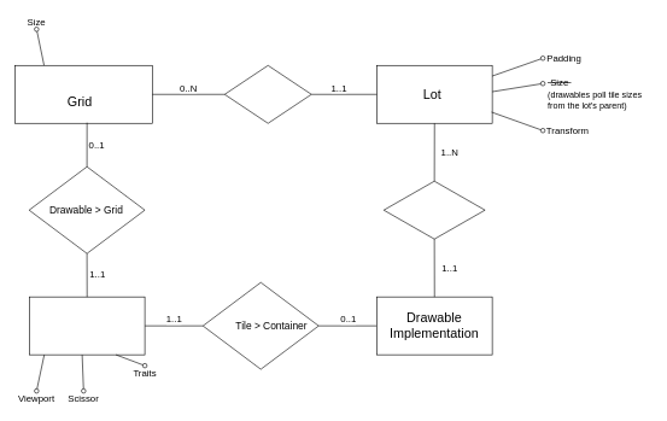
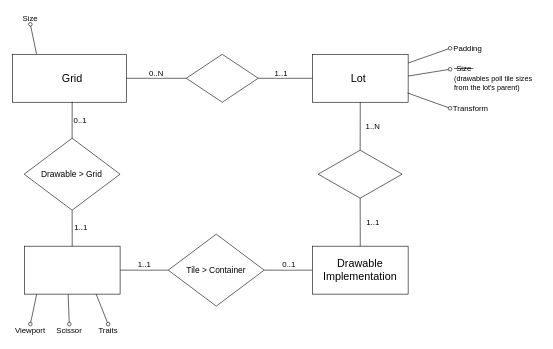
- <mxCell id="8" value="Grid" style="text;html=1;strokeColor=none;fillColor=none;align=center;verticalAlign=middle;whiteSpace=wrap;rounded=0;fontSize=18;" parent="1" vertex="1"><mxGeometry x="60" y="120" width="100" height="40" as="geometry" /></mxCell>
+ <mxCell id="8" value="Grid" style="text;html=1;strokeColor=none;fillColor=none;align=center;verticalAlign=middle;whiteSpace=wrap;rounded=0;fontSize=18;" parent="1" vertex="1"><mxGeometry x="70" y="110" width="100" height="40" as="geometry" /></mxCell>
- <mxCell id="24" value="Tile &amp;gt; Container" style="text;html=1;strokeColor=none;fillColor=none;align=center;verticalAlign=middle;whiteSpace=wrap;rounded=0;fontSize=14;" parent="1" vertex="1"><mxGeometry x="315" y="440" width="120" height="20" as="geometry" /></mxCell>
+ <mxCell id="24" value="Tile &amp;gt; Container" style="text;html=1;strokeColor=none;fillColor=none;align=center;verticalAlign=middle;whiteSpace=wrap;rounded=0;fontSize=14;" parent="1" vertex="1"><mxGeometry x="300" y="440" width="120" height="20" as="geometry" /></mxCell>
- <mxCell id="31" value="Traits" style="text;html=1;strokeColor=none;fillColor=none;align=center;verticalAlign=middle;whiteSpace=wrap;rounded=0;fontSize=13;" parent="1" vertex="1"><mxGeometry x="179.67" y="505" width="40" height="20" as="geometry" /></mxCell>
+ <mxCell id="31" value="Traits" style="text;html=1;strokeColor=none;fillColor=none;align=center;verticalAlign=middle;whiteSpace=wrap;rounded=0;fontSize=13;" parent="1" vertex="1"><mxGeometry x="159.67" y="540" width="40" height="20" as="geometry" /></mxCell>
